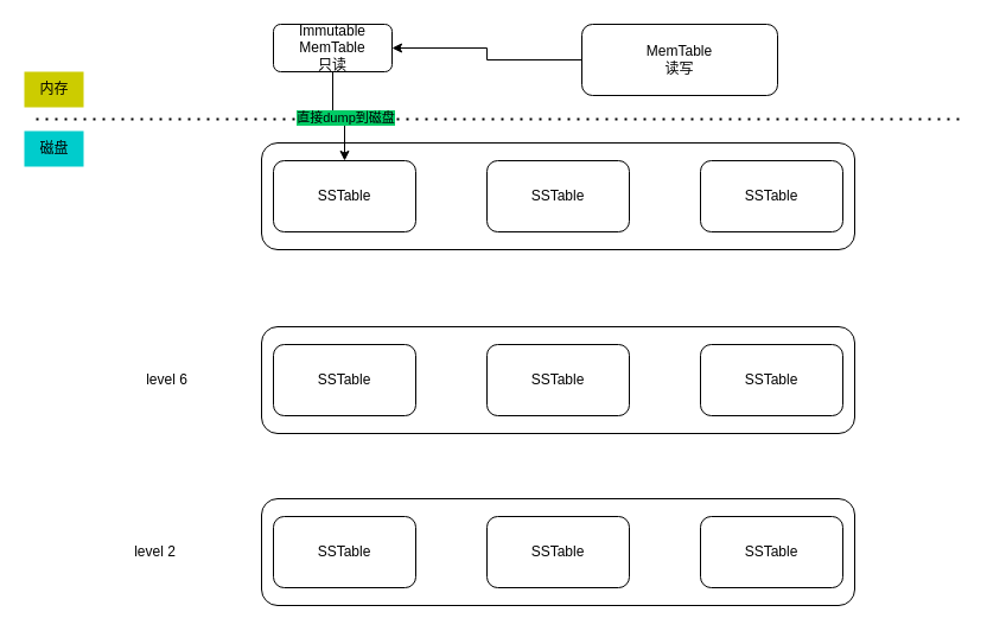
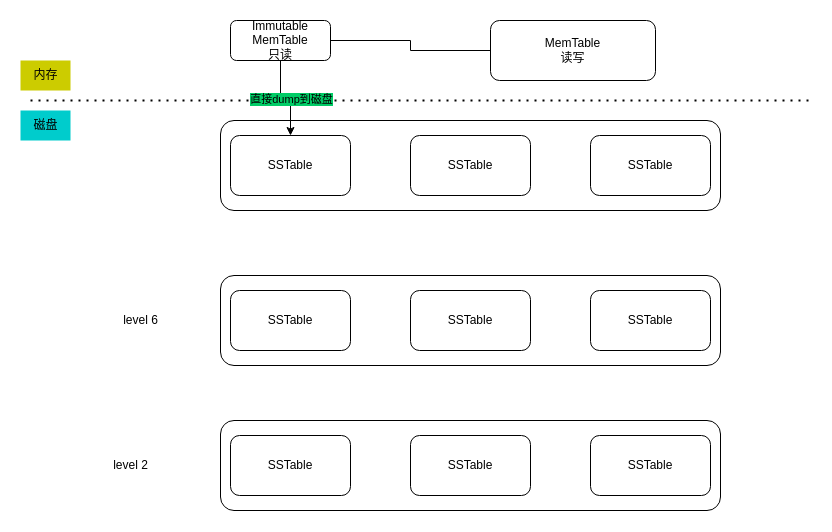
- <mxCell id="5" style="edgeStyle=orthogonalEdgeStyle;rounded=0;orthogonalLoop=1;jettySize=auto;html=1;exitX=0;exitY=0.5;exitDx=0;exitDy=0;entryX=1;entryY=0.5;entryDx=0;entryDy=0;" edge="1" parent="1" source="6" target="4"><mxGeometry relative="1" as="geometry" /></mxCell>
+ <mxCell id="5" style="edgeStyle=orthogonalEdgeStyle;rounded=0;orthogonalLoop=1;jettySize=auto;html=1;exitX=0;exitY=0.5;exitDx=0;exitDy=0;entryX=1;entryY=0.5;entryDx=0;entryDy=0;endArrow=none;" edge="1" parent="1" source="6" target="4"><mxGeometry relative="1" as="geometry" /></mxCell>
